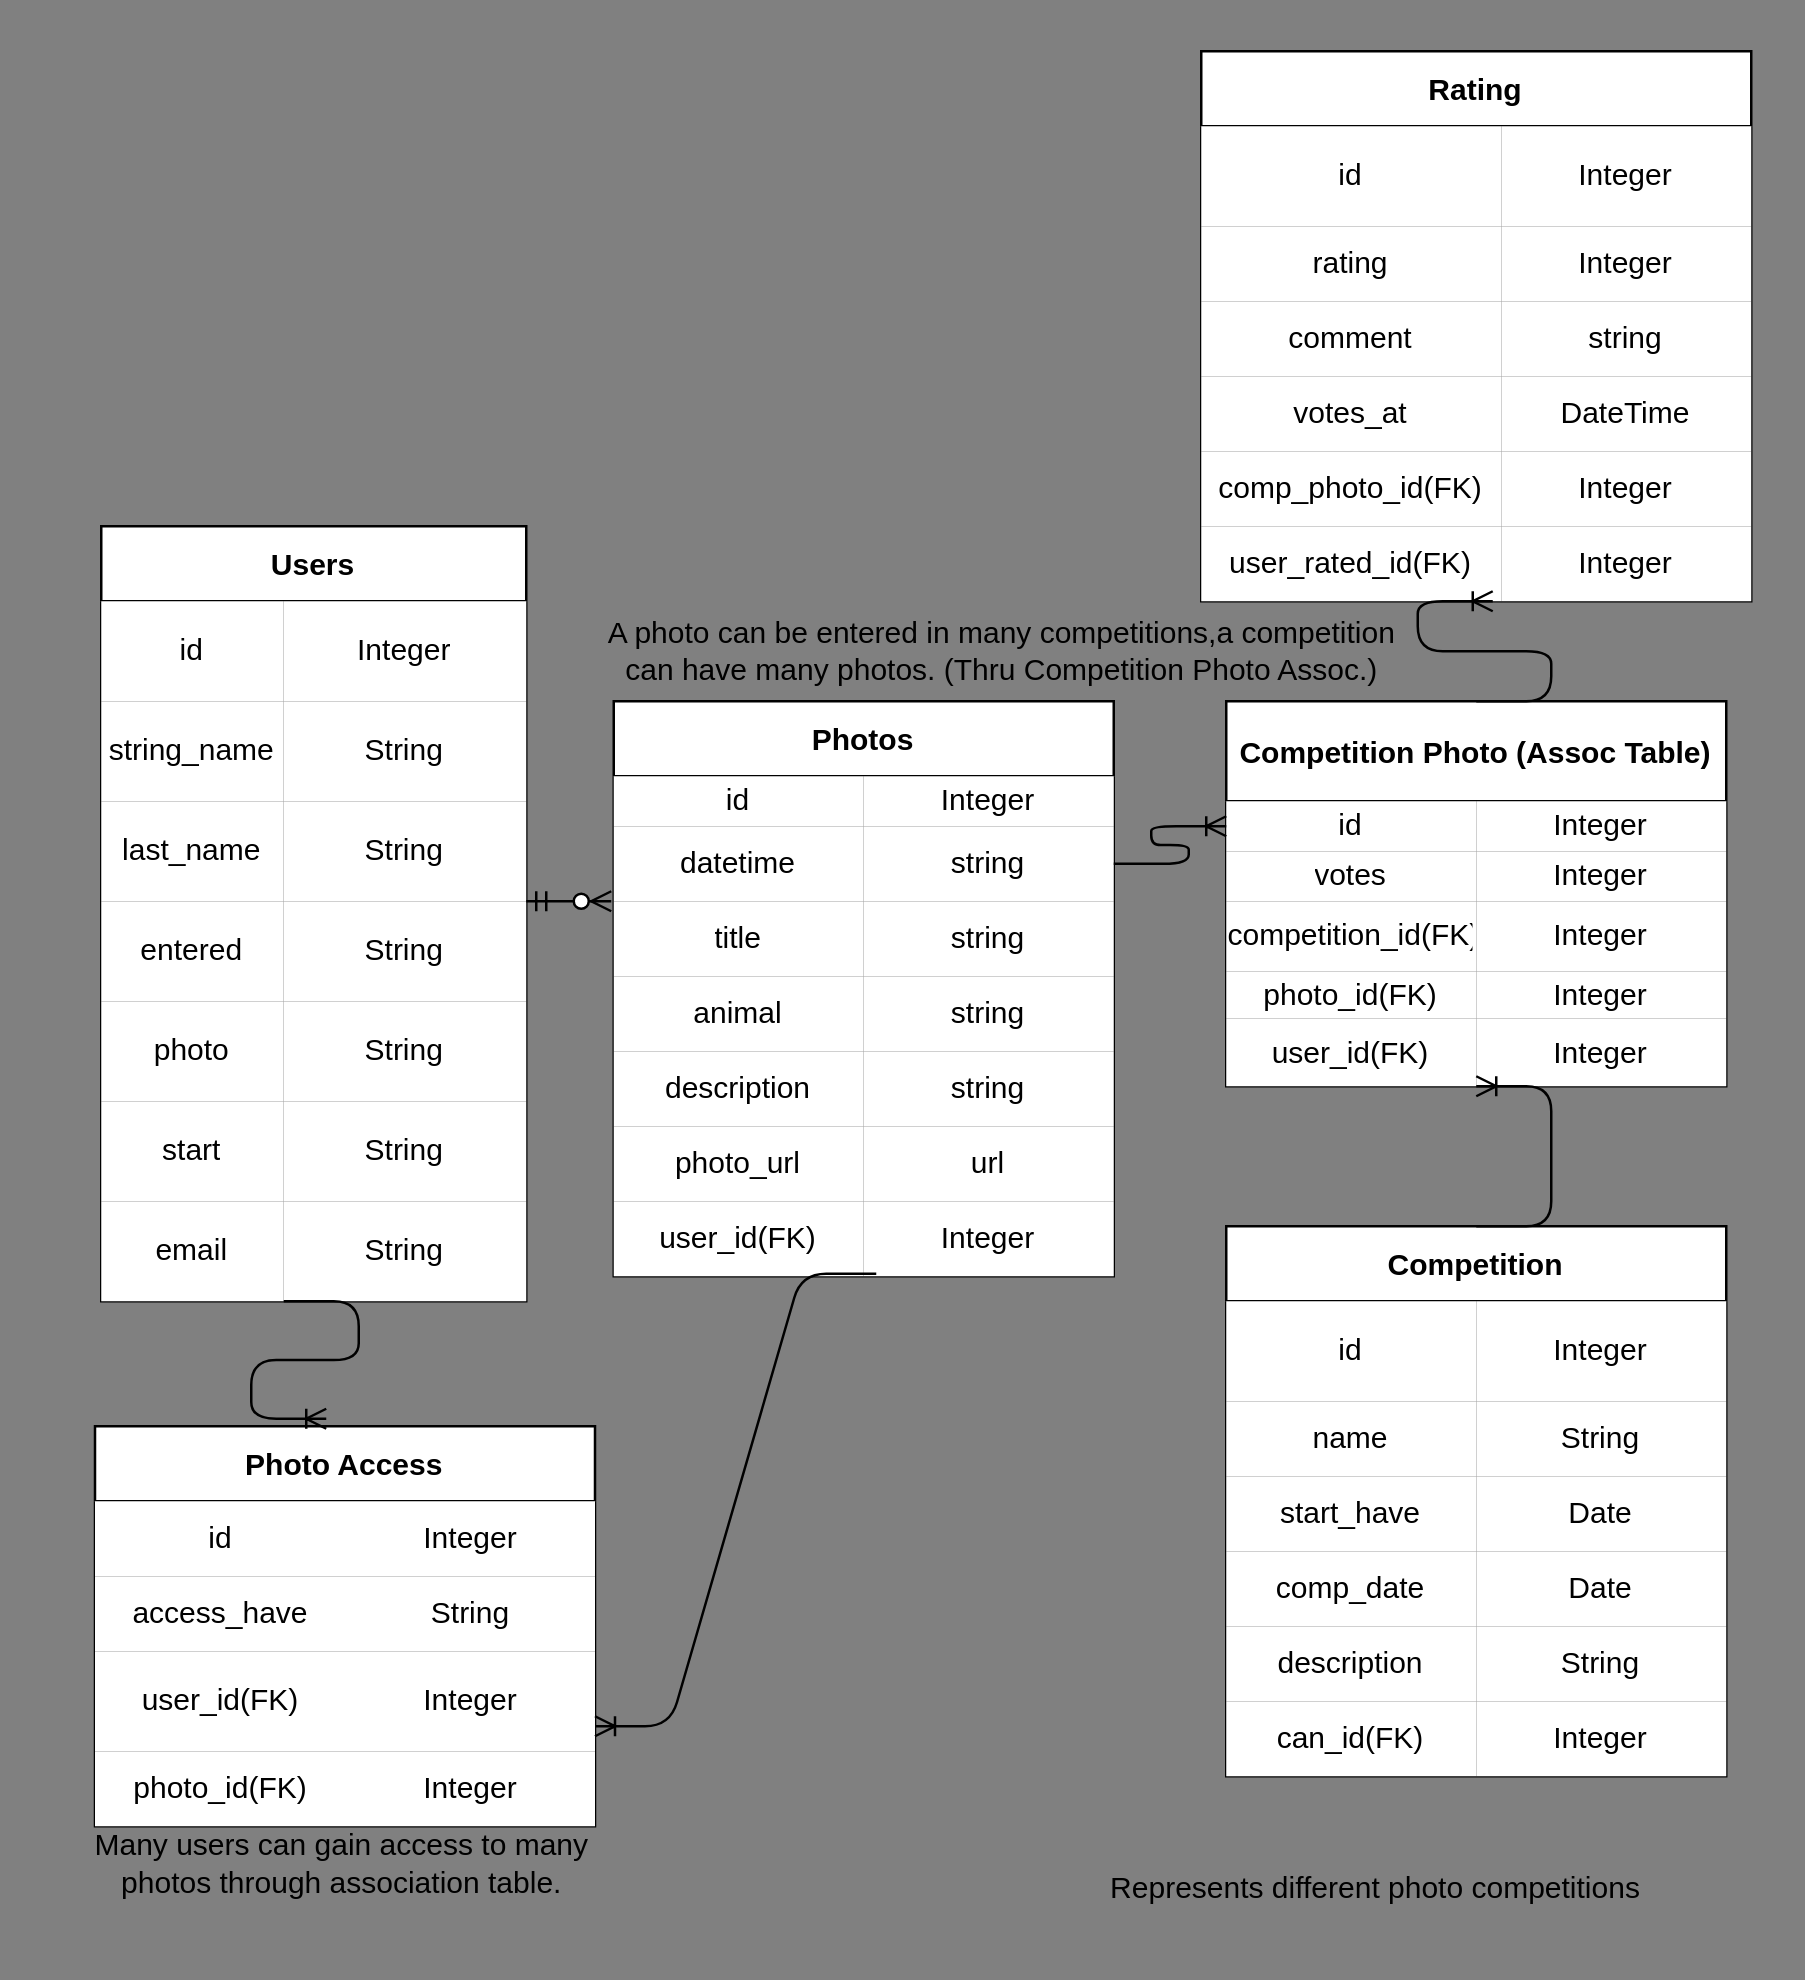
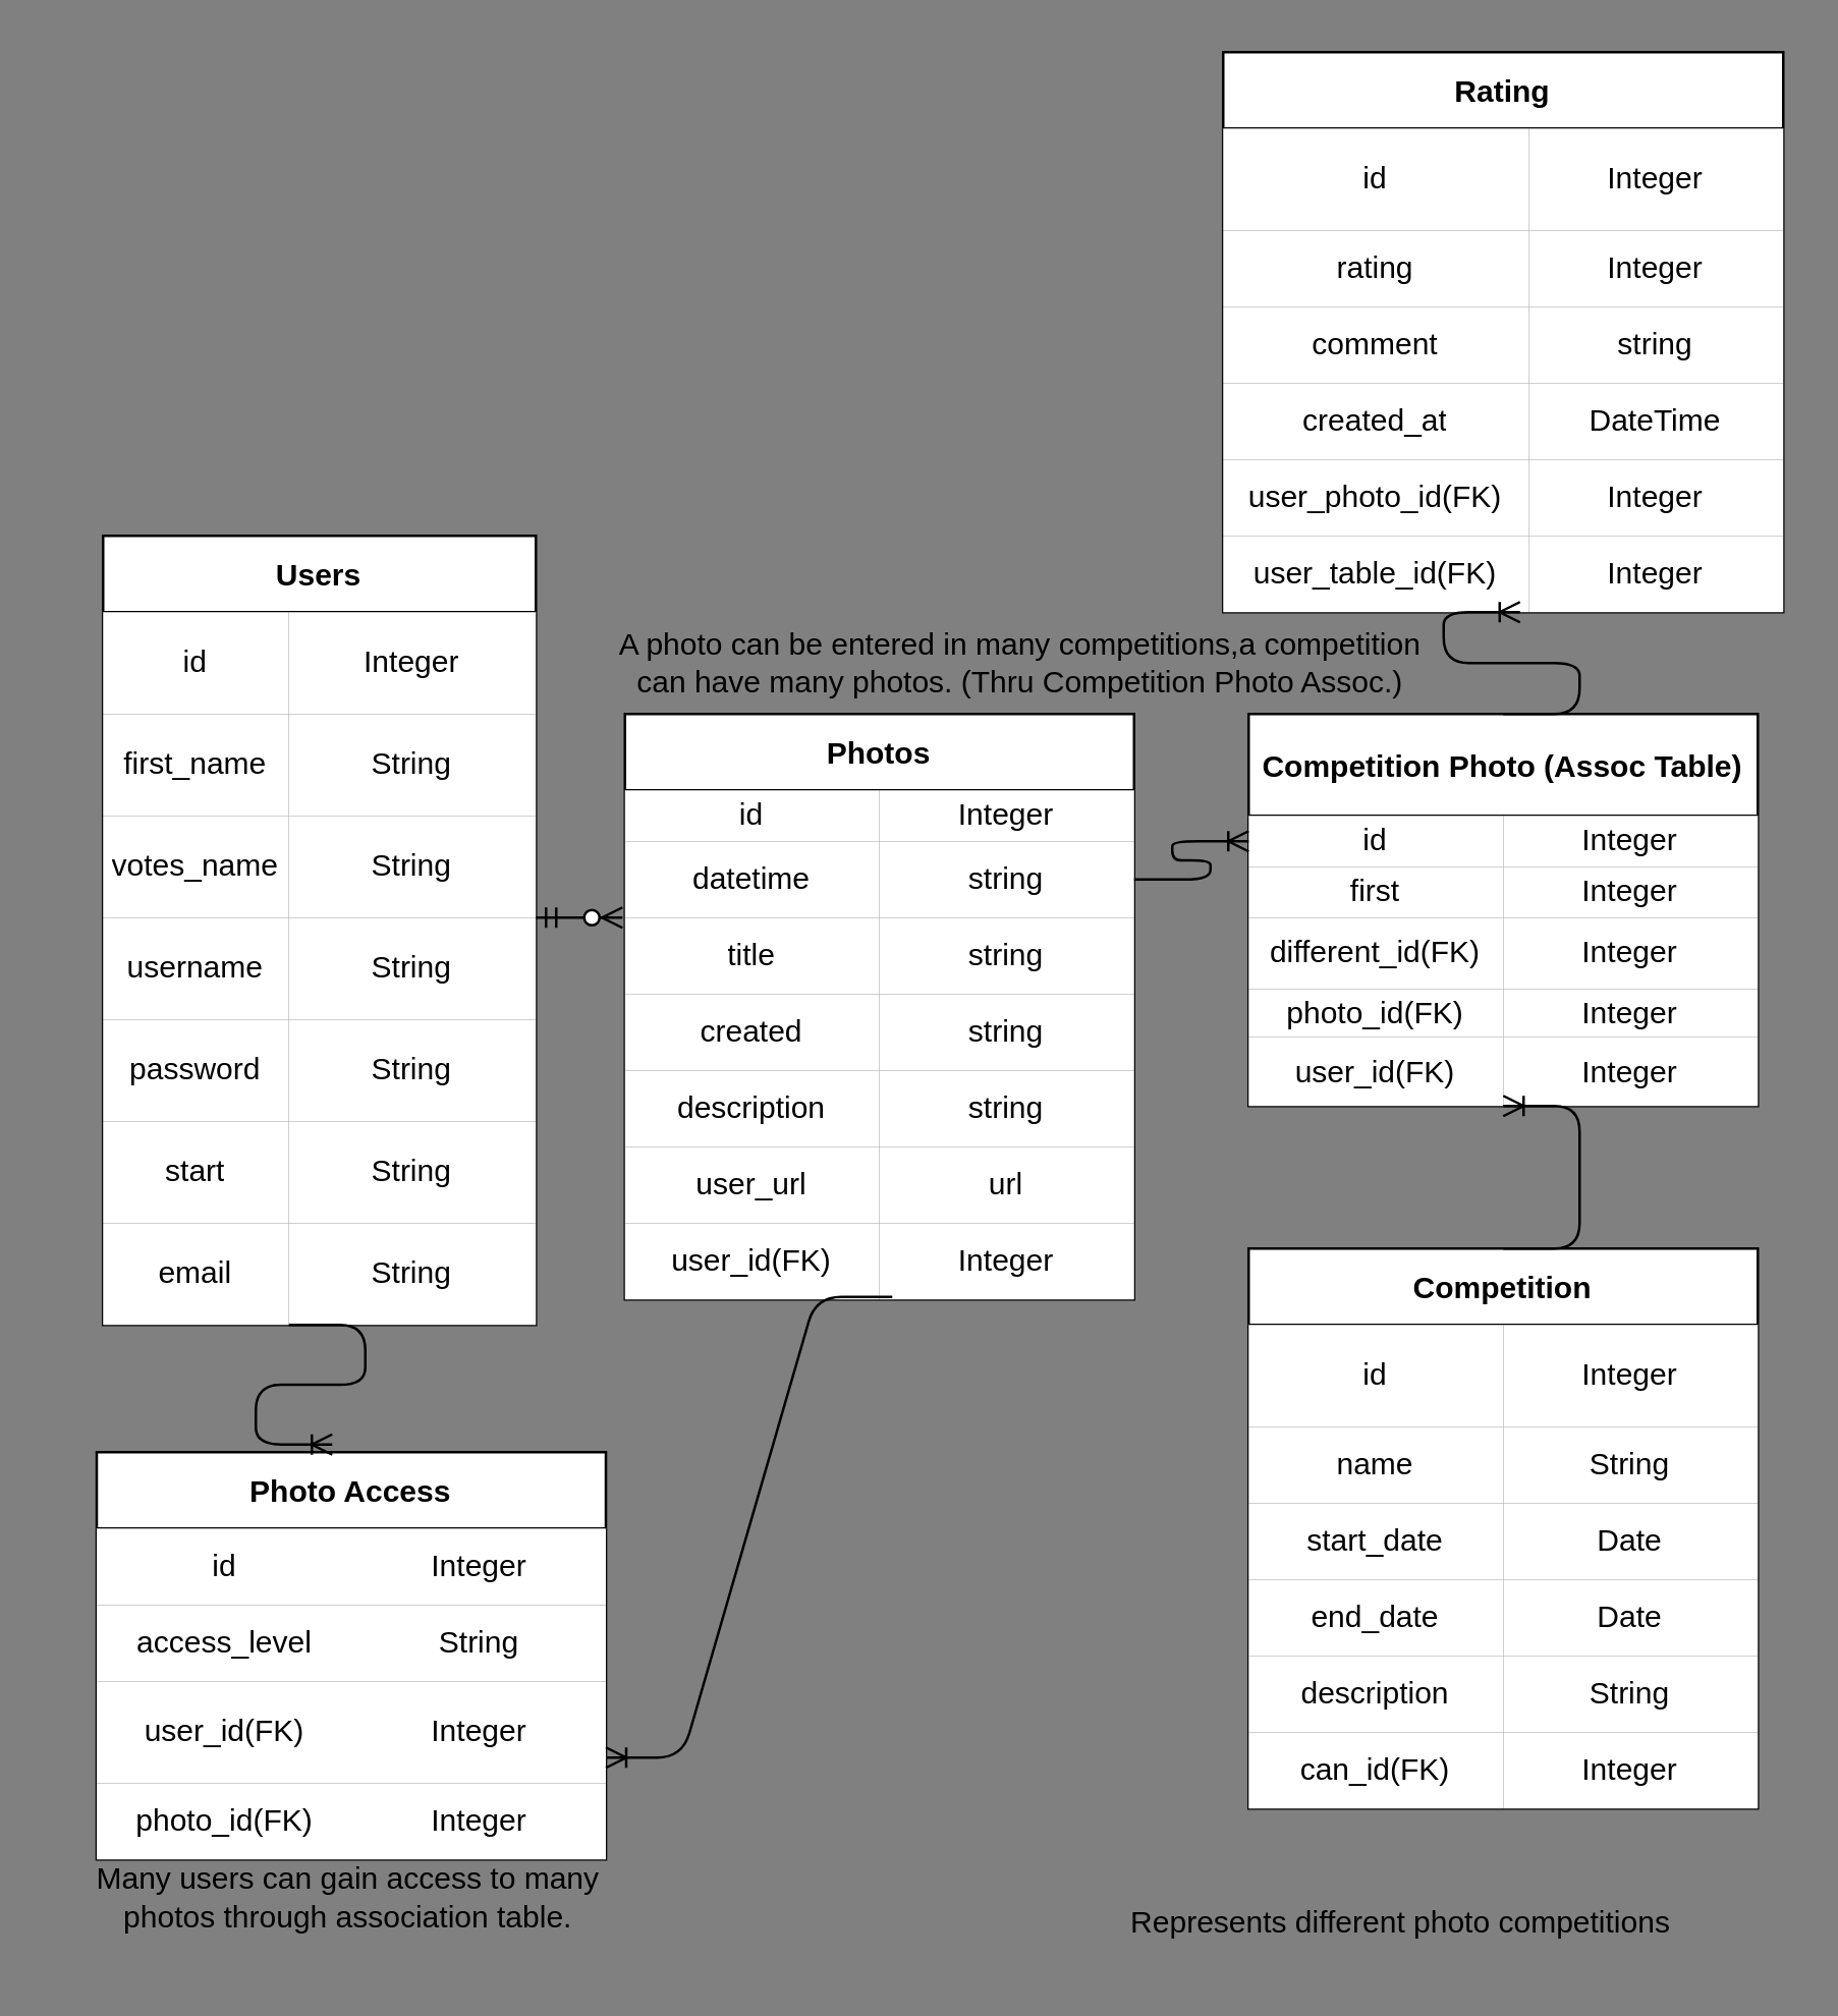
- <mxCell id="86" value="votes_at" style="shape=partialRectangle;html=1;whiteSpace=wrap;connectable=0;fillColor=default;top=0;left=0;bottom=0;right=0;overflow=hidden;" parent="85" vertex="1"><mxGeometry width="120" height="30" as="geometry"><mxRectangle width="120" height="30" as="alternateBounds" /></mxGeometry></mxCell>
+ <mxCell id="86" value="created_at" style="shape=partialRectangle;html=1;whiteSpace=wrap;connectable=0;fillColor=default;top=0;left=0;bottom=0;right=0;overflow=hidden;" parent="85" vertex="1"><mxGeometry width="120" height="30" as="geometry"><mxRectangle width="120" height="30" as="alternateBounds" /></mxGeometry></mxCell>
- <mxCell id="89" value="comp_photo_id(FK)" style="shape=partialRectangle;html=1;whiteSpace=wrap;connectable=0;fillColor=default;top=0;left=0;bottom=0;right=0;overflow=hidden;" parent="88" vertex="1"><mxGeometry width="120" height="30" as="geometry"><mxRectangle width="120" height="30" as="alternateBounds" /></mxGeometry></mxCell>
+ <mxCell id="89" value="user_photo_id(FK)" style="shape=partialRectangle;html=1;whiteSpace=wrap;connectable=0;fillColor=default;top=0;left=0;bottom=0;right=0;overflow=hidden;" parent="88" vertex="1"><mxGeometry width="120" height="30" as="geometry"><mxRectangle width="120" height="30" as="alternateBounds" /></mxGeometry></mxCell>
- <mxCell id="92" value="user_rated_id(FK)" style="shape=partialRectangle;html=1;whiteSpace=wrap;connectable=0;fillColor=default;top=0;left=0;bottom=0;right=0;overflow=hidden;" parent="91" vertex="1"><mxGeometry width="120" height="30" as="geometry"><mxRectangle width="120" height="30" as="alternateBounds" /></mxGeometry></mxCell>
+ <mxCell id="92" value="user_table_id(FK)" style="shape=partialRectangle;html=1;whiteSpace=wrap;connectable=0;fillColor=default;top=0;left=0;bottom=0;right=0;overflow=hidden;" parent="91" vertex="1"><mxGeometry width="120" height="30" as="geometry"><mxRectangle width="120" height="30" as="alternateBounds" /></mxGeometry></mxCell>
- <mxCell id="7" value="string_name" style="shape=partialRectangle;html=1;whiteSpace=wrap;connectable=1;fillColor=default;top=0;left=0;bottom=0;right=0;overflow=hidden;movable=1;resizable=1;rotatable=1;deletable=1;editable=1;" parent="6" vertex="1"><mxGeometry width="73" height="40" as="geometry"><mxRectangle width="73" height="40" as="alternateBounds" /></mxGeometry></mxCell>
+ <mxCell id="7" value="first_name" style="shape=partialRectangle;html=1;whiteSpace=wrap;connectable=1;fillColor=default;top=0;left=0;bottom=0;right=0;overflow=hidden;movable=1;resizable=1;rotatable=1;deletable=1;editable=1;" parent="6" vertex="1"><mxGeometry width="73" height="40" as="geometry"><mxRectangle width="73" height="40" as="alternateBounds" /></mxGeometry></mxCell>
- <mxCell id="10" value="last_name" style="shape=partialRectangle;html=1;whiteSpace=wrap;connectable=1;fillColor=default;top=0;left=0;bottom=0;right=0;overflow=hidden;movable=1;resizable=1;rotatable=1;deletable=1;editable=1;" parent="9" vertex="1"><mxGeometry width="73" height="40" as="geometry"><mxRectangle width="73" height="40" as="alternateBounds" /></mxGeometry></mxCell>
+ <mxCell id="10" value="votes_name" style="shape=partialRectangle;html=1;whiteSpace=wrap;connectable=1;fillColor=default;top=0;left=0;bottom=0;right=0;overflow=hidden;movable=1;resizable=1;rotatable=1;deletable=1;editable=1;" parent="9" vertex="1"><mxGeometry width="73" height="40" as="geometry"><mxRectangle width="73" height="40" as="alternateBounds" /></mxGeometry></mxCell>
- <mxCell id="51" value="votes" style="shape=partialRectangle;html=1;whiteSpace=wrap;connectable=0;fillColor=default;top=0;left=0;bottom=0;right=0;overflow=hidden;" parent="50" vertex="1"><mxGeometry width="100" height="20" as="geometry"><mxRectangle width="100" height="20" as="alternateBounds" /></mxGeometry></mxCell>
+ <mxCell id="51" value="first" style="shape=partialRectangle;html=1;whiteSpace=wrap;connectable=0;fillColor=default;top=0;left=0;bottom=0;right=0;overflow=hidden;" parent="50" vertex="1"><mxGeometry width="100" height="20" as="geometry"><mxRectangle width="100" height="20" as="alternateBounds" /></mxGeometry></mxCell>
- <mxCell id="54" value="competition_id(FK)" style="shape=partialRectangle;html=1;whiteSpace=wrap;connectable=0;fillColor=default;top=0;left=0;bottom=0;right=0;overflow=hidden;" parent="53" vertex="1"><mxGeometry width="100" height="28" as="geometry"><mxRectangle width="100" height="28" as="alternateBounds" /></mxGeometry></mxCell>
+ <mxCell id="54" value="different_id(FK)" style="shape=partialRectangle;html=1;whiteSpace=wrap;connectable=0;fillColor=default;top=0;left=0;bottom=0;right=0;overflow=hidden;" parent="53" vertex="1"><mxGeometry width="100" height="28" as="geometry"><mxRectangle width="100" height="28" as="alternateBounds" /></mxGeometry></mxCell>
- <mxCell id="13" value="entered" style="shape=partialRectangle;html=1;whiteSpace=wrap;connectable=1;fillColor=default;top=0;left=0;bottom=0;right=0;overflow=hidden;movable=1;resizable=1;rotatable=1;deletable=1;editable=1;" parent="12" vertex="1"><mxGeometry width="73" height="40" as="geometry"><mxRectangle width="73" height="40" as="alternateBounds" /></mxGeometry></mxCell>
+ <mxCell id="13" value="username" style="shape=partialRectangle;html=1;whiteSpace=wrap;connectable=1;fillColor=default;top=0;left=0;bottom=0;right=0;overflow=hidden;movable=1;resizable=1;rotatable=1;deletable=1;editable=1;" parent="12" vertex="1"><mxGeometry width="73" height="40" as="geometry"><mxRectangle width="73" height="40" as="alternateBounds" /></mxGeometry></mxCell>
- <mxCell id="35" value="animal" style="shape=partialRectangle;html=1;whiteSpace=wrap;connectable=0;fillColor=default;top=0;left=0;bottom=0;right=0;overflow=hidden;" vertex="1" parent="34"><mxGeometry width="100" height="30" as="geometry"><mxRectangle width="100" height="30" as="alternateBounds" /></mxGeometry></mxCell>
+ <mxCell id="35" value="created" style="shape=partialRectangle;html=1;whiteSpace=wrap;connectable=0;fillColor=default;top=0;left=0;bottom=0;right=0;overflow=hidden;" vertex="1" parent="34"><mxGeometry width="100" height="30" as="geometry"><mxRectangle width="100" height="30" as="alternateBounds" /></mxGeometry></mxCell>
- <mxCell id="16" value="photo" style="shape=partialRectangle;html=1;whiteSpace=wrap;connectable=1;fillColor=default;top=0;left=0;bottom=0;right=0;overflow=hidden;movable=1;resizable=1;rotatable=1;deletable=1;editable=1;" parent="15" vertex="1"><mxGeometry width="73" height="40" as="geometry"><mxRectangle width="73" height="40" as="alternateBounds" /></mxGeometry></mxCell>
+ <mxCell id="16" value="password" style="shape=partialRectangle;html=1;whiteSpace=wrap;connectable=1;fillColor=default;top=0;left=0;bottom=0;right=0;overflow=hidden;movable=1;resizable=1;rotatable=1;deletable=1;editable=1;" parent="15" vertex="1"><mxGeometry width="73" height="40" as="geometry"><mxRectangle width="73" height="40" as="alternateBounds" /></mxGeometry></mxCell>
- <mxCell id="41" value="photo_url" style="shape=partialRectangle;html=1;whiteSpace=wrap;connectable=0;fillColor=default;top=0;left=0;bottom=0;right=0;overflow=hidden;" parent="40" vertex="1"><mxGeometry width="100" height="30" as="geometry"><mxRectangle width="100" height="30" as="alternateBounds" /></mxGeometry></mxCell>
+ <mxCell id="41" value="user_url" style="shape=partialRectangle;html=1;whiteSpace=wrap;connectable=0;fillColor=default;top=0;left=0;bottom=0;right=0;overflow=hidden;" parent="40" vertex="1"><mxGeometry width="100" height="30" as="geometry"><mxRectangle width="100" height="30" as="alternateBounds" /></mxGeometry></mxCell>
- <mxCell id="102" value="start_have" style="shape=partialRectangle;html=1;whiteSpace=wrap;connectable=0;fillColor=default;top=0;left=0;bottom=0;right=0;overflow=hidden;" parent="101" vertex="1"><mxGeometry width="100" height="30" as="geometry"><mxRectangle width="100" height="30" as="alternateBounds" /></mxGeometry></mxCell>
+ <mxCell id="102" value="start_date" style="shape=partialRectangle;html=1;whiteSpace=wrap;connectable=0;fillColor=default;top=0;left=0;bottom=0;right=0;overflow=hidden;" parent="101" vertex="1"><mxGeometry width="100" height="30" as="geometry"><mxRectangle width="100" height="30" as="alternateBounds" /></mxGeometry></mxCell>
- <mxCell id="105" value="comp_date" style="shape=partialRectangle;html=1;whiteSpace=wrap;connectable=0;fillColor=default;top=0;left=0;bottom=0;right=0;overflow=hidden;" parent="104" vertex="1"><mxGeometry width="100" height="30" as="geometry"><mxRectangle width="100" height="30" as="alternateBounds" /></mxGeometry></mxCell>
+ <mxCell id="105" value="end_date" style="shape=partialRectangle;html=1;whiteSpace=wrap;connectable=0;fillColor=default;top=0;left=0;bottom=0;right=0;overflow=hidden;" parent="104" vertex="1"><mxGeometry width="100" height="30" as="geometry"><mxRectangle width="100" height="30" as="alternateBounds" /></mxGeometry></mxCell>
- <mxCell id="67" value="access_have" style="shape=partialRectangle;html=1;whiteSpace=wrap;connectable=0;fillColor=default;top=0;left=0;bottom=0;right=0;overflow=hidden;" parent="66" vertex="1"><mxGeometry width="100" height="30" as="geometry"><mxRectangle width="100" height="30" as="alternateBounds" /></mxGeometry></mxCell>
+ <mxCell id="67" value="access_level" style="shape=partialRectangle;html=1;whiteSpace=wrap;connectable=0;fillColor=default;top=0;left=0;bottom=0;right=0;overflow=hidden;" parent="66" vertex="1"><mxGeometry width="100" height="30" as="geometry"><mxRectangle width="100" height="30" as="alternateBounds" /></mxGeometry></mxCell>
